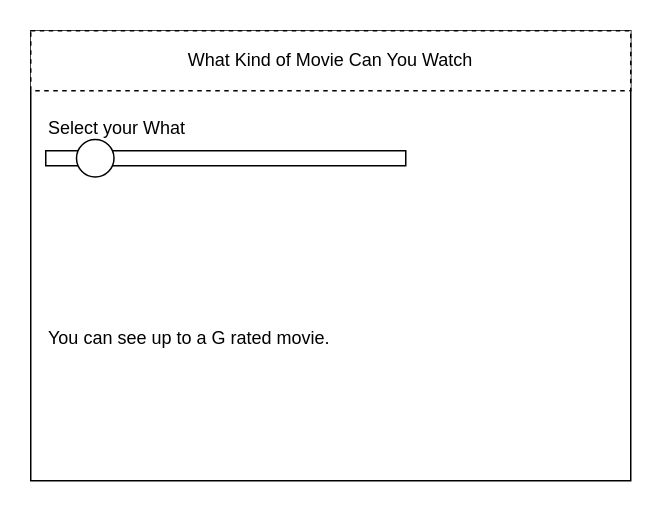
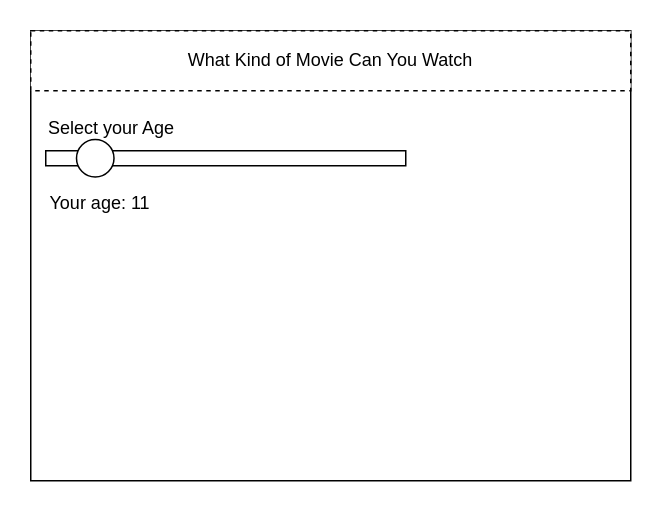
- <mxCell id="4" value="Select your What" style="text;html=1;strokeColor=none;fillColor=none;align=left;verticalAlign=middle;whiteSpace=wrap;rounded=0;" vertex="1" parent="1"><mxGeometry x="30" y="70" width="210" height="30" as="geometry" /></mxCell>
+ <mxCell id="4" value="Select your Age" style="text;html=1;strokeColor=none;fillColor=none;align=left;verticalAlign=middle;whiteSpace=wrap;rounded=0;" vertex="1" parent="1"><mxGeometry x="30" y="70" width="210" height="30" as="geometry" /></mxCell>
+ <mxCell id="6" value="Your age: 11" style="text;html=1;strokeColor=none;fillColor=none;align=left;verticalAlign=middle;whiteSpace=wrap;rounded=0;" vertex="1" parent="1"><mxGeometry x="31" y="120" width="110" height="30" as="geometry" /></mxCell>
- <mxCell id="7" value="You can see up to a G rated movie." style="text;html=1;strokeColor=none;fillColor=none;align=left;verticalAlign=middle;whiteSpace=wrap;rounded=0;" vertex="1" parent="1"><mxGeometry x="30" y="210" width="280" height="30" as="geometry" /></mxCell>
